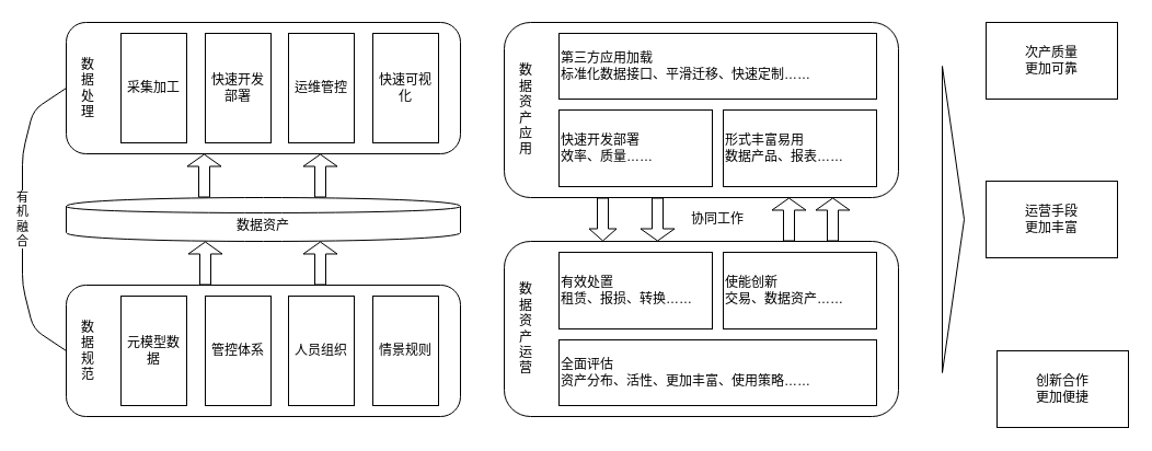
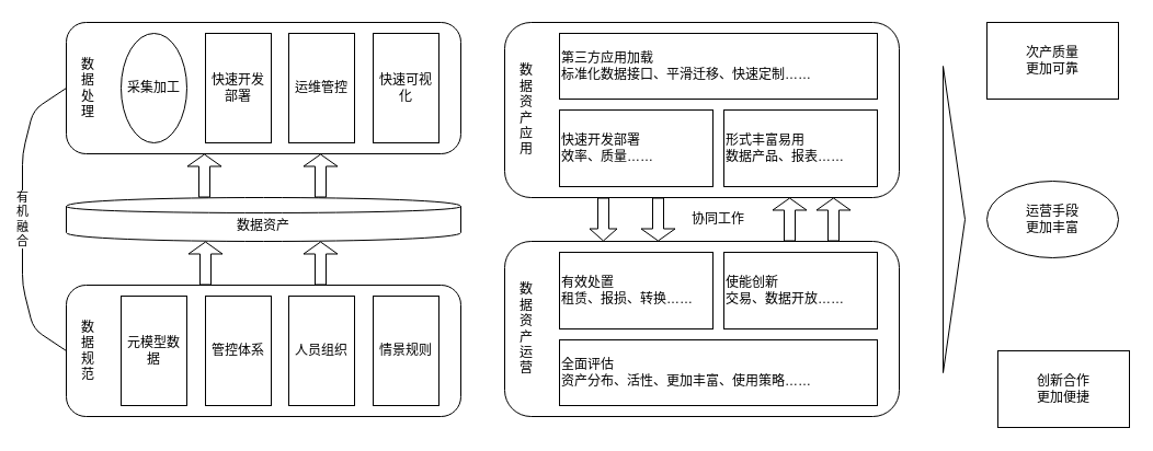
- <mxCell id="11" value="采集加工" style="rounded=0;whiteSpace=wrap;html=1;fillColor=none;gradientColor=none;align=center;" vertex="1" parent="1"><mxGeometry x="110" y="30" width="60" height="100" as="geometry" /></mxCell>
+ <mxCell id="11" value="采集加工" style="ellipse;whiteSpace=wrap;html=1;fillColor=none;gradientColor=none;align=center;" vertex="1" parent="1"><mxGeometry x="110" y="30" width="60" height="100" as="geometry" /></mxCell>
- <mxCell id="37" value="运营手段&lt;br&gt;更加丰富&lt;br&gt;" style="rounded=0;whiteSpace=wrap;html=1;fillColor=none;gradientColor=none;align=center;" vertex="1" parent="1"><mxGeometry x="900" y="165" width="120" height="70" as="geometry" /></mxCell>
+ <mxCell id="37" value="运营手段&lt;br&gt;更加丰富&lt;br&gt;" style="ellipse;whiteSpace=wrap;html=1;fillColor=none;gradientColor=none;align=center;" vertex="1" parent="1"><mxGeometry x="900" y="165" width="120" height="70" as="geometry" /></mxCell>
- <mxCell id="19" value="使能创新&lt;br&gt;交易、数据资产……&lt;br&gt;" style="rounded=0;whiteSpace=wrap;html=1;fillColor=none;gradientColor=none;align=left;" vertex="1" parent="1"><mxGeometry x="660" y="230" width="140" height="70" as="geometry" /></mxCell>
+ <mxCell id="19" value="使能创新&lt;br&gt;交易、数据开放……&lt;br&gt;" style="rounded=0;whiteSpace=wrap;html=1;fillColor=none;gradientColor=none;align=left;" vertex="1" parent="1"><mxGeometry x="660" y="230" width="140" height="70" as="geometry" /></mxCell>
